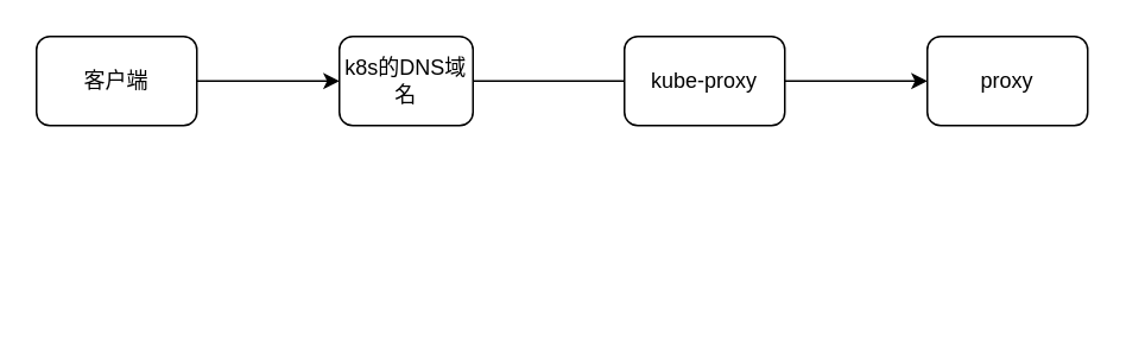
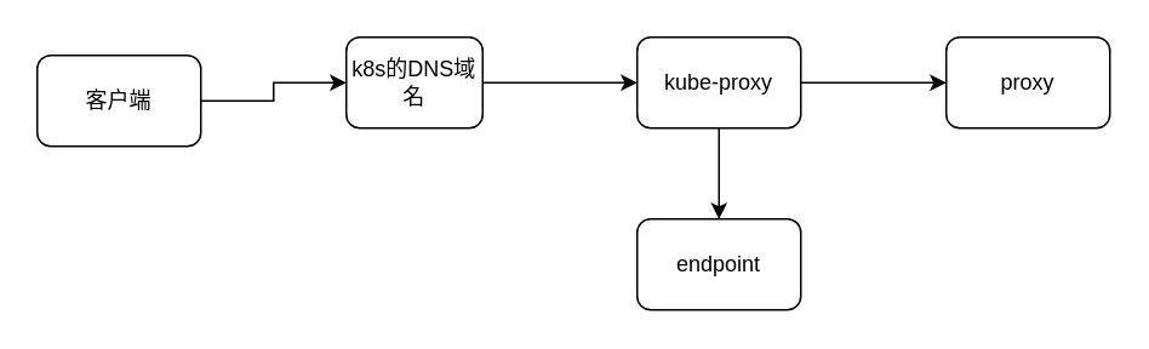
- <mxCell id="3" value="客户端" style="rounded=1;whiteSpace=wrap;html=1;" vertex="1" parent="1"><mxGeometry x="20" y="20" width="90" height="50" as="geometry" /></mxCell>
+ <mxCell id="3" value="客户端" style="rounded=1;whiteSpace=wrap;html=1;" vertex="1" parent="1"><mxGeometry x="20" y="30" width="90" height="50" as="geometry" /></mxCell>
- <mxCell id="4" value="" style="edgeStyle=orthogonalEdgeStyle;rounded=0;orthogonalLoop=1;jettySize=auto;html=1;endArrow=none;" edge="1" parent="1" source="5" target="8"><mxGeometry relative="1" as="geometry" /></mxCell>
+ <mxCell id="4" value="" style="edgeStyle=orthogonalEdgeStyle;rounded=0;orthogonalLoop=1;jettySize=auto;html=1;" edge="1" parent="1" source="5" target="8"><mxGeometry relative="1" as="geometry" /></mxCell>
+ <mxCell id="6" value="" style="edgeStyle=orthogonalEdgeStyle;rounded=0;orthogonalLoop=1;jettySize=auto;html=1;" edge="1" parent="1" source="8" target="9"><mxGeometry relative="1" as="geometry" /></mxCell>
+ <mxCell id="9" value="endpoint" style="rounded=1;whiteSpace=wrap;html=1;" vertex="1" parent="1"><mxGeometry x="350" y="120" width="90" height="50" as="geometry" /></mxCell>
